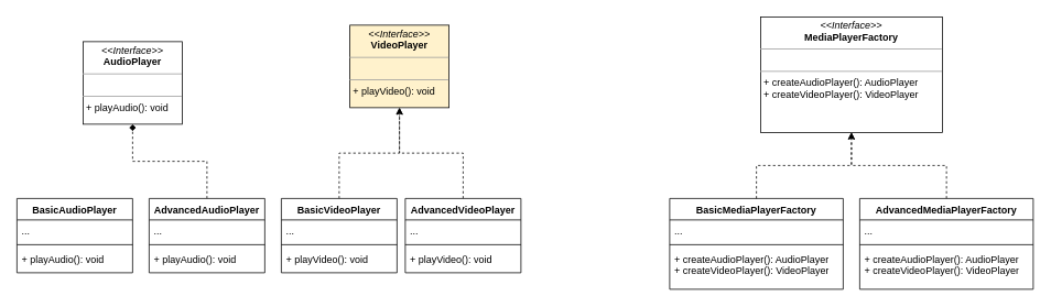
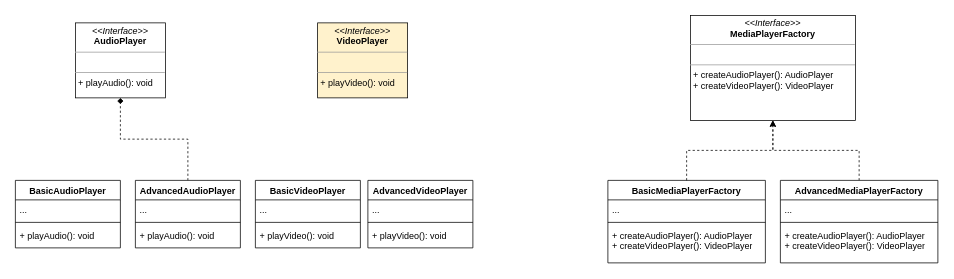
- <mxCell id="12" value="&lt;p style=&quot;margin:0px;margin-top:4px;text-align:center;&quot;&gt;&lt;i&gt;&amp;lt;&amp;lt;Interface&amp;gt;&amp;gt;&lt;/i&gt;&lt;br&gt;&lt;b&gt;AudioPlayer&lt;/b&gt;&lt;br&gt;&lt;/p&gt;&lt;hr size=&quot;1&quot;&gt;&lt;p style=&quot;margin:0px;margin-left:4px;&quot;&gt;&lt;br&gt;&lt;/p&gt;&lt;hr size=&quot;1&quot;&gt;&lt;p style=&quot;margin:0px;margin-left:4px;&quot;&gt;+ playAudio(): void&lt;br&gt;&lt;br&gt;&lt;/p&gt;" style="verticalAlign=top;align=left;overflow=fill;fontSize=12;fontFamily=Helvetica;html=1;whiteSpace=wrap;" vertex="1" parent="1"><mxGeometry x="100" y="50" width="120" height="100" as="geometry" /></mxCell>
+ <mxCell id="12" value="&lt;p style=&quot;margin:0px;margin-top:4px;text-align:center;&quot;&gt;&lt;i&gt;&amp;lt;&amp;lt;Interface&amp;gt;&amp;gt;&lt;/i&gt;&lt;br&gt;&lt;b&gt;AudioPlayer&lt;/b&gt;&lt;br&gt;&lt;/p&gt;&lt;hr size=&quot;1&quot;&gt;&lt;p style=&quot;margin:0px;margin-left:4px;&quot;&gt;&lt;br&gt;&lt;/p&gt;&lt;hr size=&quot;1&quot;&gt;&lt;p style=&quot;margin:0px;margin-left:4px;&quot;&gt;+ playAudio(): void&lt;br&gt;&lt;br&gt;&lt;/p&gt;" style="verticalAlign=top;align=left;overflow=fill;fontSize=12;fontFamily=Helvetica;html=1;whiteSpace=wrap;" vertex="1" parent="1"><mxGeometry x="100" y="30" width="120" height="100" as="geometry" /></mxCell>
- <mxCell id="24" style="edgeStyle=orthogonalEdgeStyle;rounded=0;orthogonalLoop=1;jettySize=auto;html=1;exitX=0.5;exitY=0;exitDx=0;exitDy=0;entryX=0.5;entryY=1;entryDx=0;entryDy=0;dashed=1;" edge="1" parent="1" source="25" target="19"><mxGeometry relative="1" as="geometry" /></mxCell>
- <mxCell id="29" style="edgeStyle=orthogonalEdgeStyle;rounded=0;orthogonalLoop=1;jettySize=auto;html=1;exitX=0.5;exitY=0;exitDx=0;exitDy=0;dashed=1;" edge="1" parent="1" source="30" target="19"><mxGeometry relative="1" as="geometry" /></mxCell>
